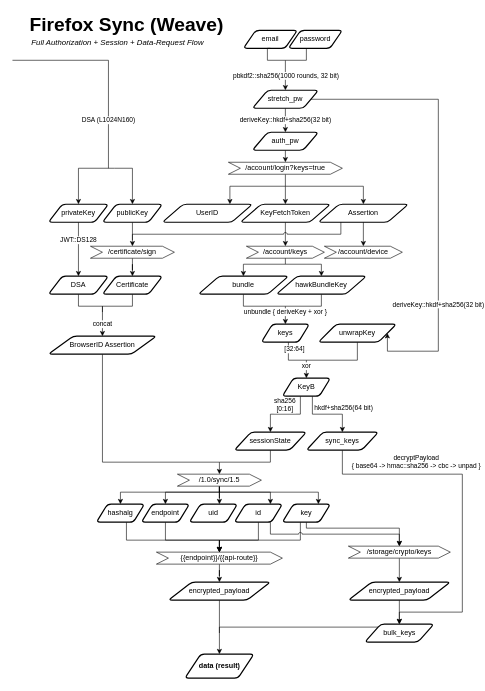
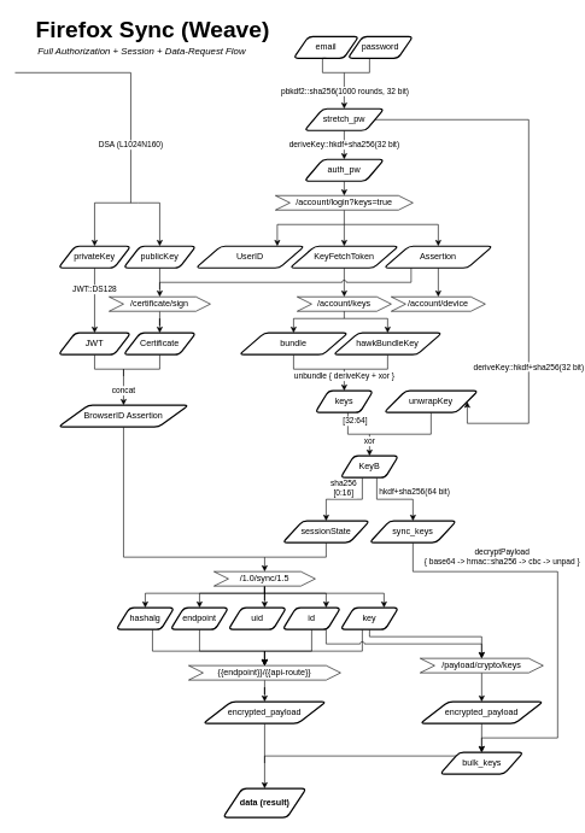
- <mxCell id="63" value="DSA" style="shape=parallelogram;html=1;strokeWidth=2;perimeter=parallelogramPerimeter;whiteSpace=wrap;rounded=1;arcSize=12;size=0.23;" vertex="1" parent="1"><mxGeometry x="80" y="460" width="100" height="30" as="geometry" /></mxCell>
+ <mxCell id="63" value="JWT" style="shape=parallelogram;html=1;strokeWidth=2;perimeter=parallelogramPerimeter;whiteSpace=wrap;rounded=1;arcSize=12;size=0.23;" vertex="1" parent="1"><mxGeometry x="80" y="460" width="100" height="30" as="geometry" /></mxCell>
- <mxCell id="93" value="/storage/crypto/keys" style="shape=step;perimeter=stepPerimeter;whiteSpace=wrap;html=1;fixedSize=1;" vertex="1" parent="1"><mxGeometry x="580" y="910" width="170" height="20" as="geometry" /></mxCell>
+ <mxCell id="93" value="/payload/crypto/keys" style="shape=step;perimeter=stepPerimeter;whiteSpace=wrap;html=1;fixedSize=1;" vertex="1" parent="1"><mxGeometry x="580" y="910" width="170" height="20" as="geometry" /></mxCell>
